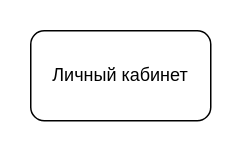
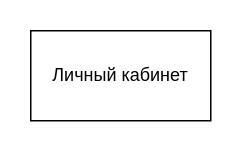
- <mxCell id="2" value="Личный кабинет" style="rounded=1;whiteSpace=wrap;html=1;" vertex="1" parent="1"><mxGeometry x="20" y="20" width="120" height="60" as="geometry" /></mxCell>
+ <mxCell id="2" value="Личный кабинет" style="whiteSpace=wrap;html=1;rounded=0;" vertex="1" parent="1"><mxGeometry x="20" y="20" width="120" height="60" as="geometry" /></mxCell>
